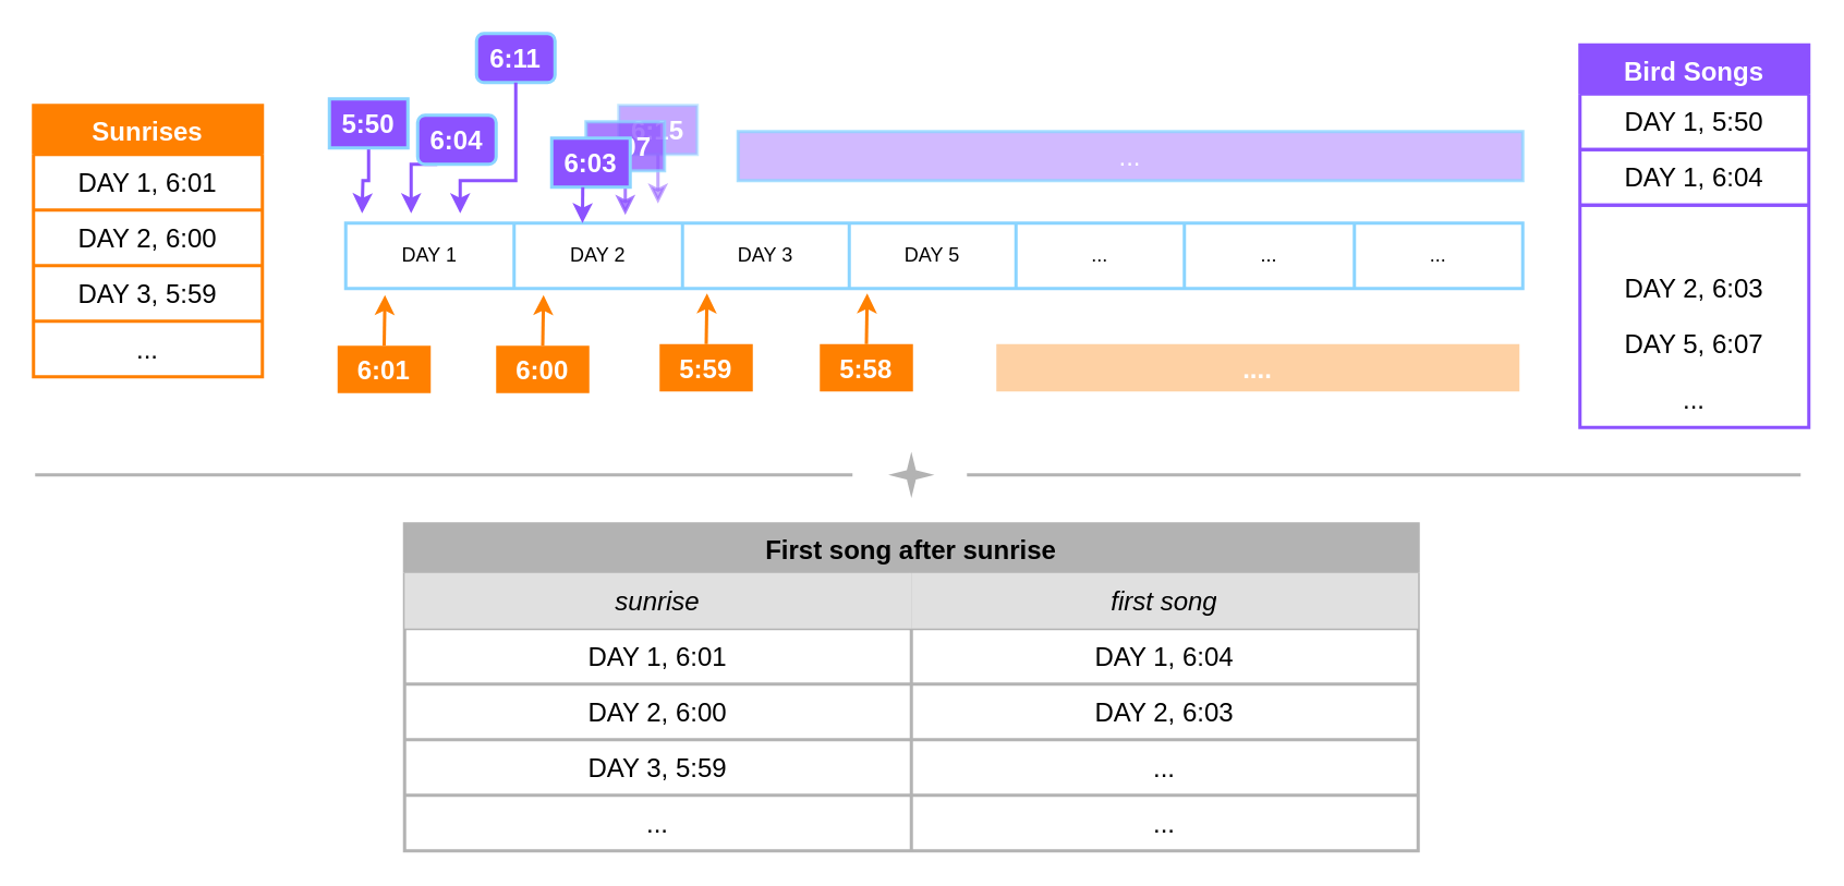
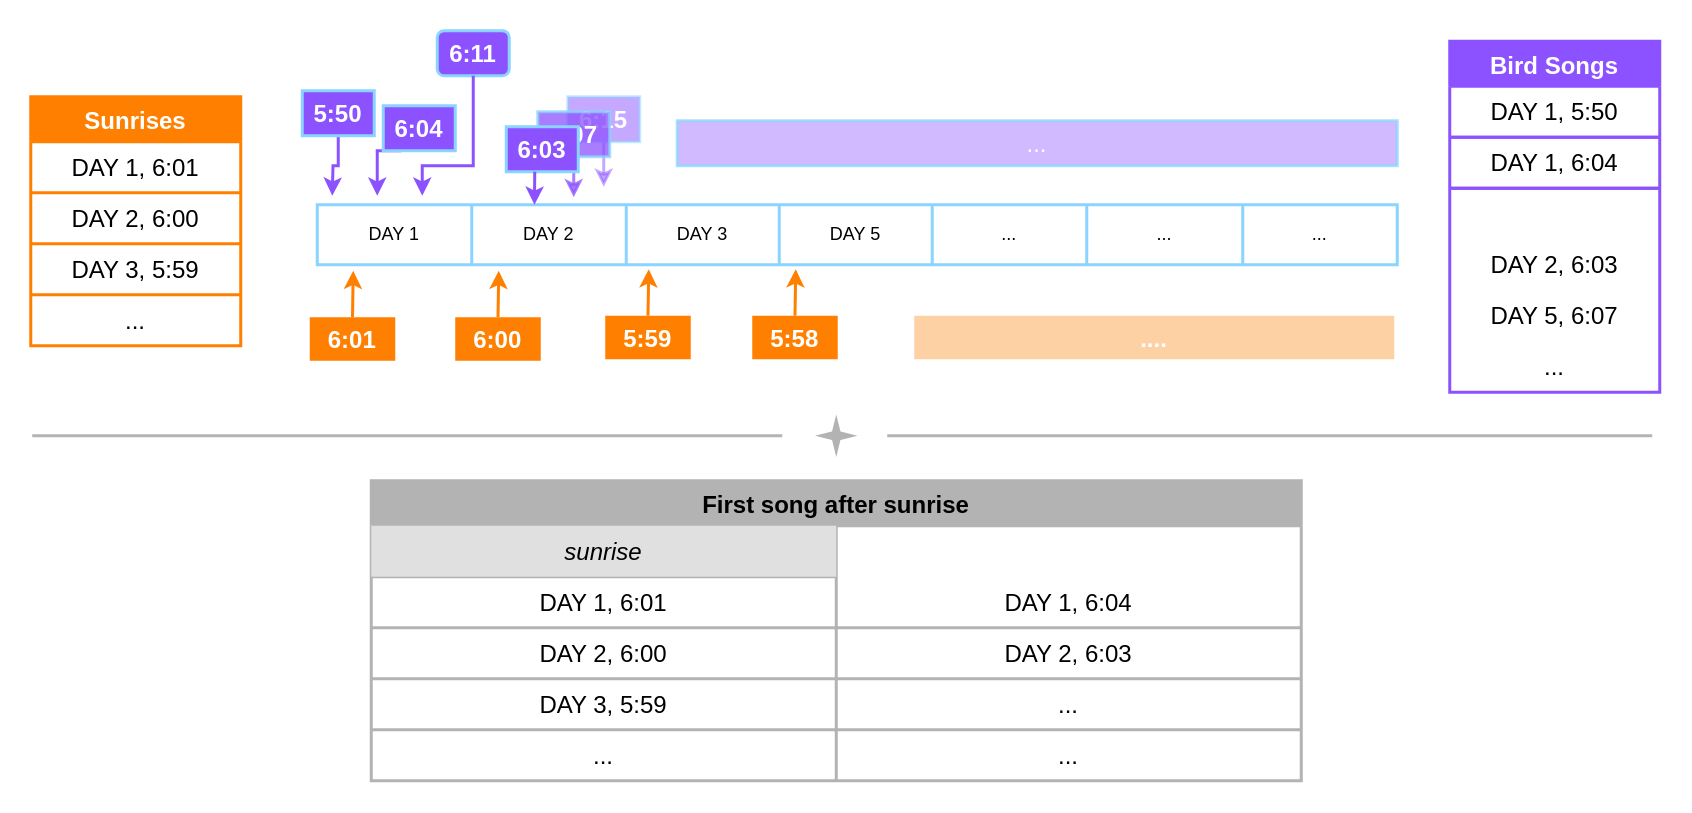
- <mxCell id="82" value="&lt;font style=&quot;font-size: 16px&quot;&gt;6:04&lt;/font&gt;" style="whiteSpace=wrap;html=1;labelBackgroundColor=none;labelBorderColor=none;fontSize=12;fontColor=#FFFFFF;strokeColor=#8AD4FF;strokeWidth=2;fillColor=#8C52FF;fontStyle=1;rounded=1;" vertex="1" parent="1"><mxGeometry x="255" y="70" width="48" height="30" as="geometry" /></mxCell>
+ <mxCell id="82" value="&lt;font style=&quot;font-size: 16px&quot;&gt;6:04&lt;/font&gt;" style="rounded=0;whiteSpace=wrap;html=1;labelBackgroundColor=none;labelBorderColor=none;fontSize=12;fontColor=#FFFFFF;strokeColor=#8AD4FF;strokeWidth=2;fillColor=#8C52FF;fontStyle=1" vertex="1" parent="1"><mxGeometry x="255" y="70" width="48" height="30" as="geometry" /></mxCell>
- <mxCell id="65" value="&lt;i&gt;first song&lt;/i&gt;" style="shape=partialRectangle;html=1;whiteSpace=wrap;connectable=0;fillColor=#E0E0E0;top=0;left=0;bottom=0;right=0;overflow=hidden;pointerEvents=1;labelBackgroundColor=none;labelBorderColor=none;fontSize=16;fontColor=#000000;strokeColor=#B3B3B3;strokeWidth=2;" vertex="1" parent="63"><mxGeometry x="310" width="310" height="34" as="geometry"><mxRectangle width="310" height="34" as="alternateBounds" /></mxGeometry></mxCell>
